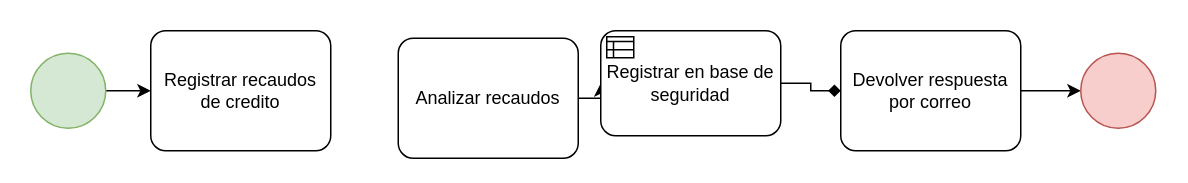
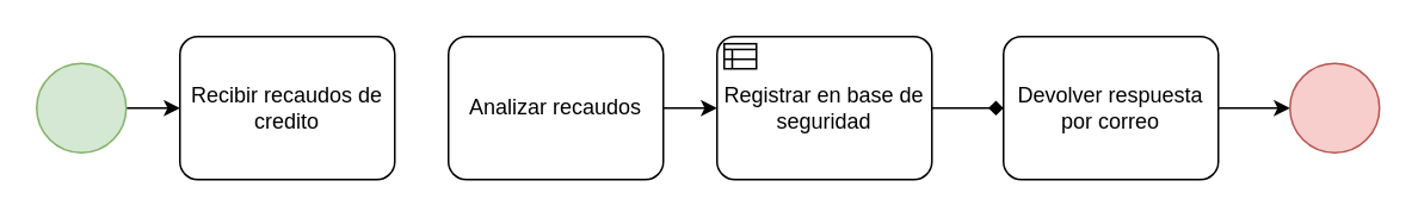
- <mxCell id="8" value="Registrar en base de seguridad" style="points=[[0.25,0,0],[0.5,0,0],[0.75,0,0],[1,0.25,0],[1,0.5,0],[1,0.75,0],[0.75,1,0],[0.5,1,0],[0.25,1,0],[0,0.75,0],[0,0.5,0],[0,0.25,0]];shape=mxgraph.bpmn.task;whiteSpace=wrap;rectStyle=rounded;size=10;taskMarker=businessRule;" vertex="1" parent="1"><mxGeometry x="400" y="20" width="120" height="70" as="geometry" /></mxCell>
+ <mxCell id="8" value="Registrar en base de seguridad" style="points=[[0.25,0,0],[0.5,0,0],[0.75,0,0],[1,0.25,0],[1,0.5,0],[1,0.75,0],[0.75,1,0],[0.5,1,0],[0.25,1,0],[0,0.75,0],[0,0.5,0],[0,0.25,0]];shape=mxgraph.bpmn.task;whiteSpace=wrap;rectStyle=rounded;size=10;taskMarker=businessRule;" vertex="1" parent="1"><mxGeometry x="400" y="20" width="120" height="80" as="geometry" /></mxCell>
- <mxCell id="4" value="Registrar recaudos de credito" style="points=[[0.25,0,0],[0.5,0,0],[0.75,0,0],[1,0.25,0],[1,0.5,0],[1,0.75,0],[0.75,1,0],[0.5,1,0],[0.25,1,0],[0,0.75,0],[0,0.5,0],[0,0.25,0]];shape=mxgraph.bpmn.task;whiteSpace=wrap;rectStyle=rounded;size=10;taskMarker=abstract;" vertex="1" parent="1"><mxGeometry x="100" y="20" width="120" height="80" as="geometry" /></mxCell>
+ <mxCell id="4" value="Recibir recaudos de credito" style="points=[[0.25,0,0],[0.5,0,0],[0.75,0,0],[1,0.25,0],[1,0.5,0],[1,0.75,0],[0.75,1,0],[0.5,1,0],[0.25,1,0],[0,0.75,0],[0,0.5,0],[0,0.25,0]];shape=mxgraph.bpmn.task;whiteSpace=wrap;rectStyle=rounded;size=10;taskMarker=abstract;" vertex="1" parent="1"><mxGeometry x="100" y="20" width="120" height="80" as="geometry" /></mxCell>
- <mxCell id="6" value="Analizar recaudos" style="points=[[0.25,0,0],[0.5,0,0],[0.75,0,0],[1,0.25,0],[1,0.5,0],[1,0.75,0],[0.75,1,0],[0.5,1,0],[0.25,1,0],[0,0.75,0],[0,0.5,0],[0,0.25,0]];shape=mxgraph.bpmn.task;whiteSpace=wrap;rectStyle=rounded;size=10;taskMarker=abstract;" vertex="1" parent="1"><mxGeometry x="265" y="25" width="120" height="80" as="geometry" /></mxCell>
+ <mxCell id="6" value="Analizar recaudos" style="points=[[0.25,0,0],[0.5,0,0],[0.75,0,0],[1,0.25,0],[1,0.5,0],[1,0.75,0],[0.75,1,0],[0.5,1,0],[0.25,1,0],[0,0.75,0],[0,0.5,0],[0,0.25,0]];shape=mxgraph.bpmn.task;whiteSpace=wrap;rectStyle=rounded;size=10;taskMarker=abstract;" vertex="1" parent="1"><mxGeometry x="250" y="20" width="120" height="80" as="geometry" /></mxCell>
